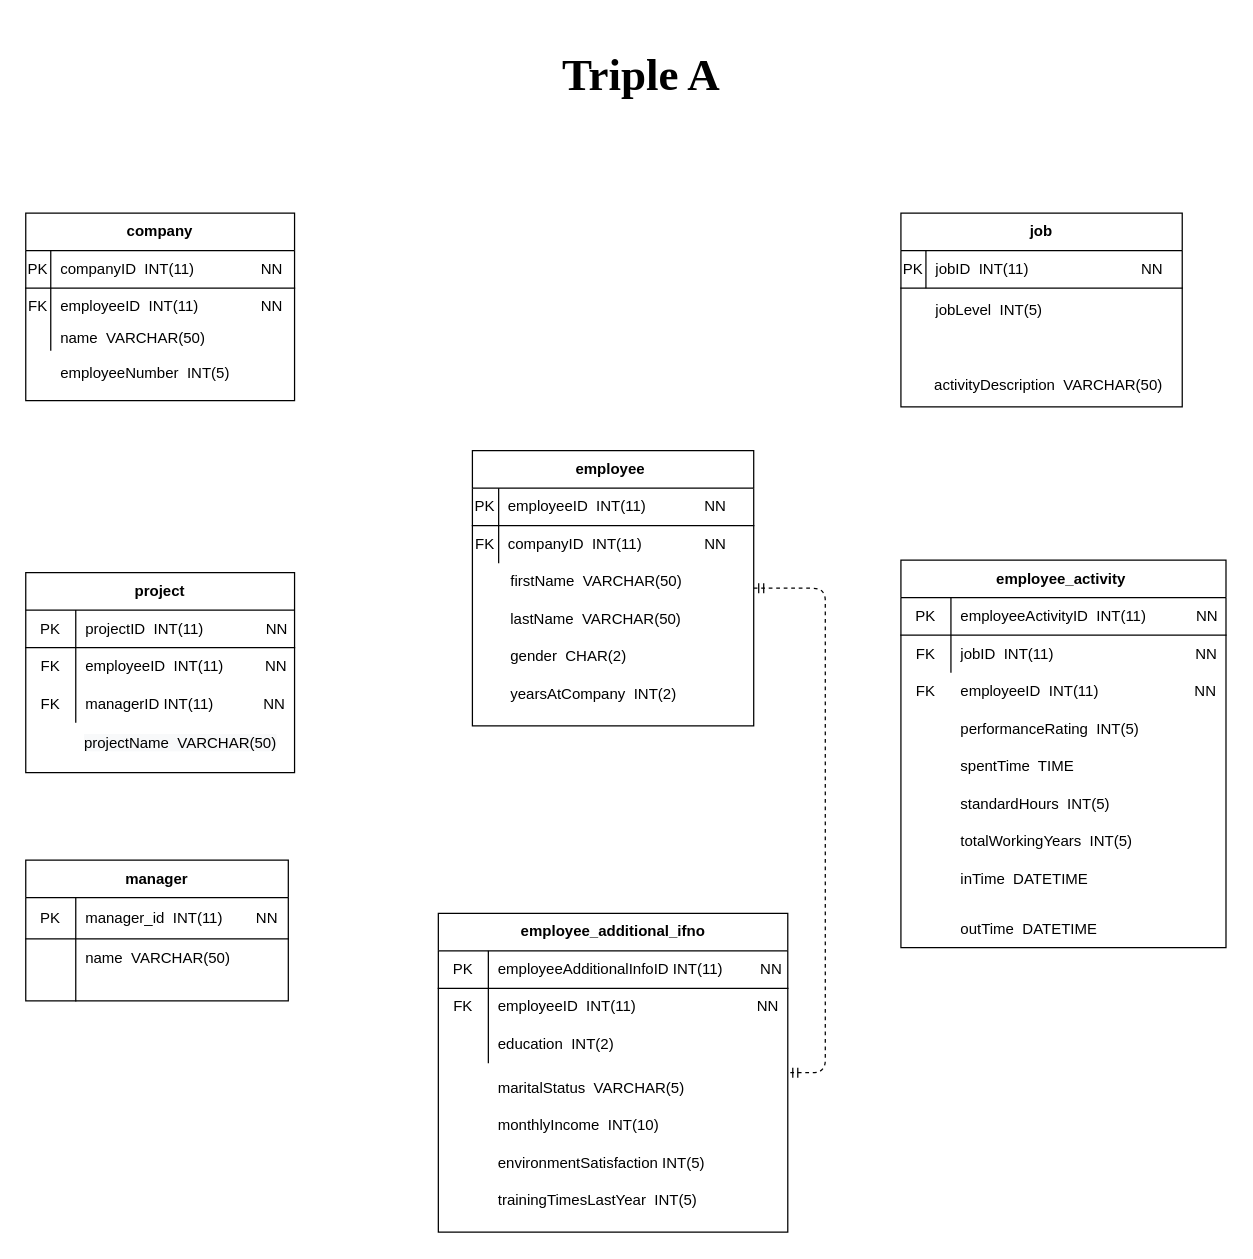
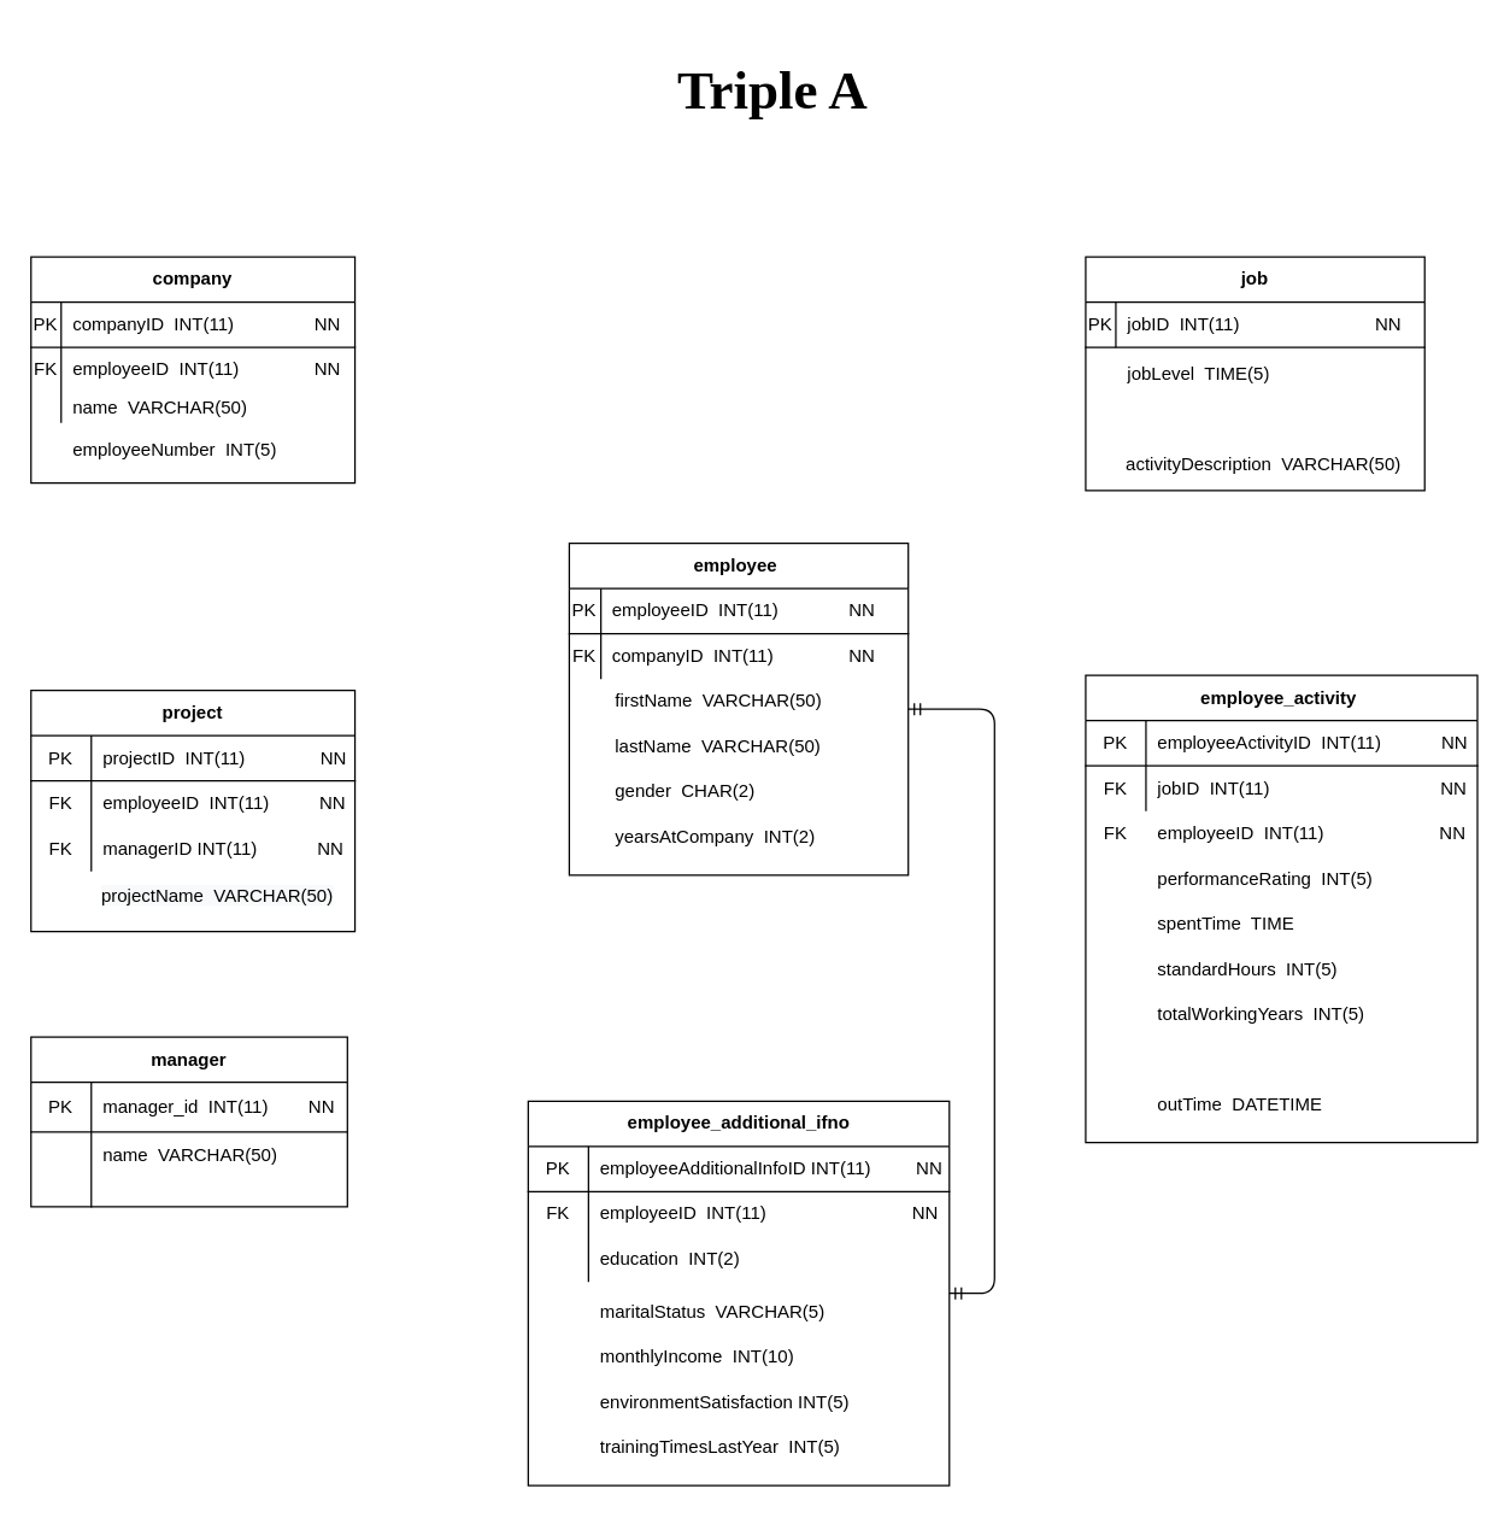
- <mxCell id="81" value="jobLevel&amp;nbsp; INT(5)" style="shape=partialRectangle;html=1;whiteSpace=wrap;connectable=0;fillColor=none;top=0;left=0;bottom=0;right=0;align=left;spacingLeft=6;overflow=hidden;" vertex="1" parent="1"><mxGeometry x="740" y="232.5" width="205" height="30" as="geometry" /></mxCell>
+ <mxCell id="81" value="jobLevel&amp;nbsp; TIME(5)" style="shape=partialRectangle;html=1;whiteSpace=wrap;connectable=0;fillColor=none;top=0;left=0;bottom=0;right=0;align=left;spacingLeft=6;overflow=hidden;" vertex="1" parent="1"><mxGeometry x="740" y="232.5" width="205" height="30" as="geometry" /></mxCell>
- <mxCell id="2" style="edgeStyle=entityRelationEdgeStyle;fontSize=12;html=1;endArrow=ERmandOne;startArrow=ERmandOne;dashed=1;" edge="1" parent="1" source="3" target="61"><mxGeometry relative="1" as="geometry"><Array as="points"><mxPoint x="490" y="655" /><mxPoint x="490" y="655" /></Array></mxGeometry></mxCell>
+ <mxCell id="2" style="edgeStyle=entityRelationEdgeStyle;fontSize=12;html=1;endArrow=ERmandOne;startArrow=ERmandOne;" edge="1" parent="1" source="3" target="61"><mxGeometry relative="1" as="geometry"><Array as="points"><mxPoint x="490" y="655" /><mxPoint x="490" y="655" /></Array></mxGeometry></mxCell>
- <mxCell id="37" value="inTime&amp;nbsp; DATETIME" style="shape=partialRectangle;html=1;whiteSpace=wrap;connectable=0;fillColor=none;top=0;left=0;bottom=0;right=0;align=left;spacingLeft=6;overflow=hidden;" parent="1" vertex="1"><mxGeometry x="760" y="692.5" width="160" height="20" as="geometry" /></mxCell>
- <mxCell id="38" value="outTime&amp;nbsp; DATETIME" style="shape=partialRectangle;html=1;whiteSpace=wrap;connectable=0;fillColor=none;top=0;left=0;bottom=0;right=0;align=left;spacingLeft=6;overflow=hidden;" parent="1" vertex="1"><mxGeometry x="760" y="732.5" width="160" height="20" as="geometry" /></mxCell>
+ <mxCell id="38" value="outTime&amp;nbsp; DATETIME" style="shape=partialRectangle;html=1;whiteSpace=wrap;connectable=0;fillColor=none;top=0;left=0;bottom=0;right=0;align=left;spacingLeft=6;overflow=hidden;" parent="1" vertex="1"><mxGeometry x="760" y="722.5" width="160" height="20" as="geometry" /></mxCell>
